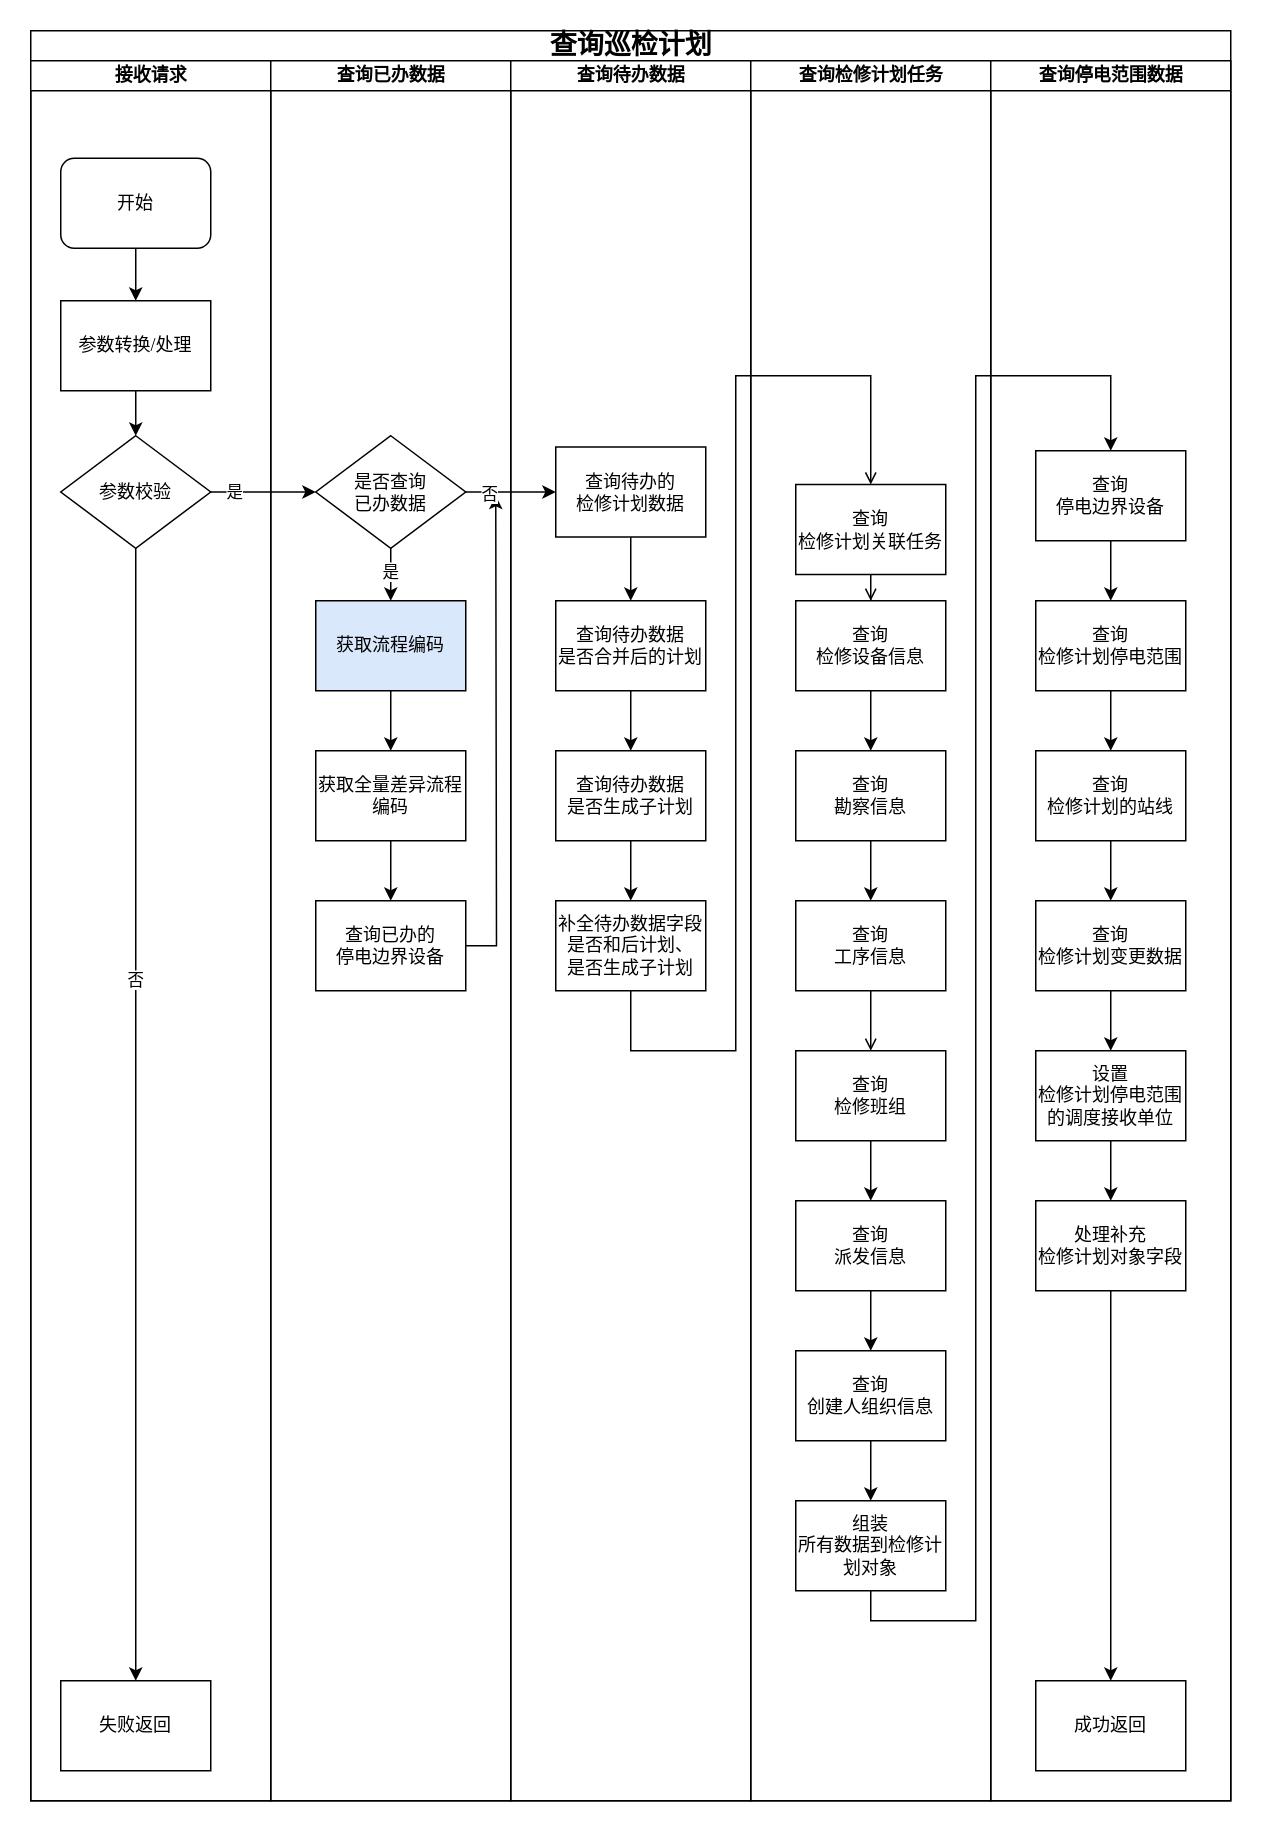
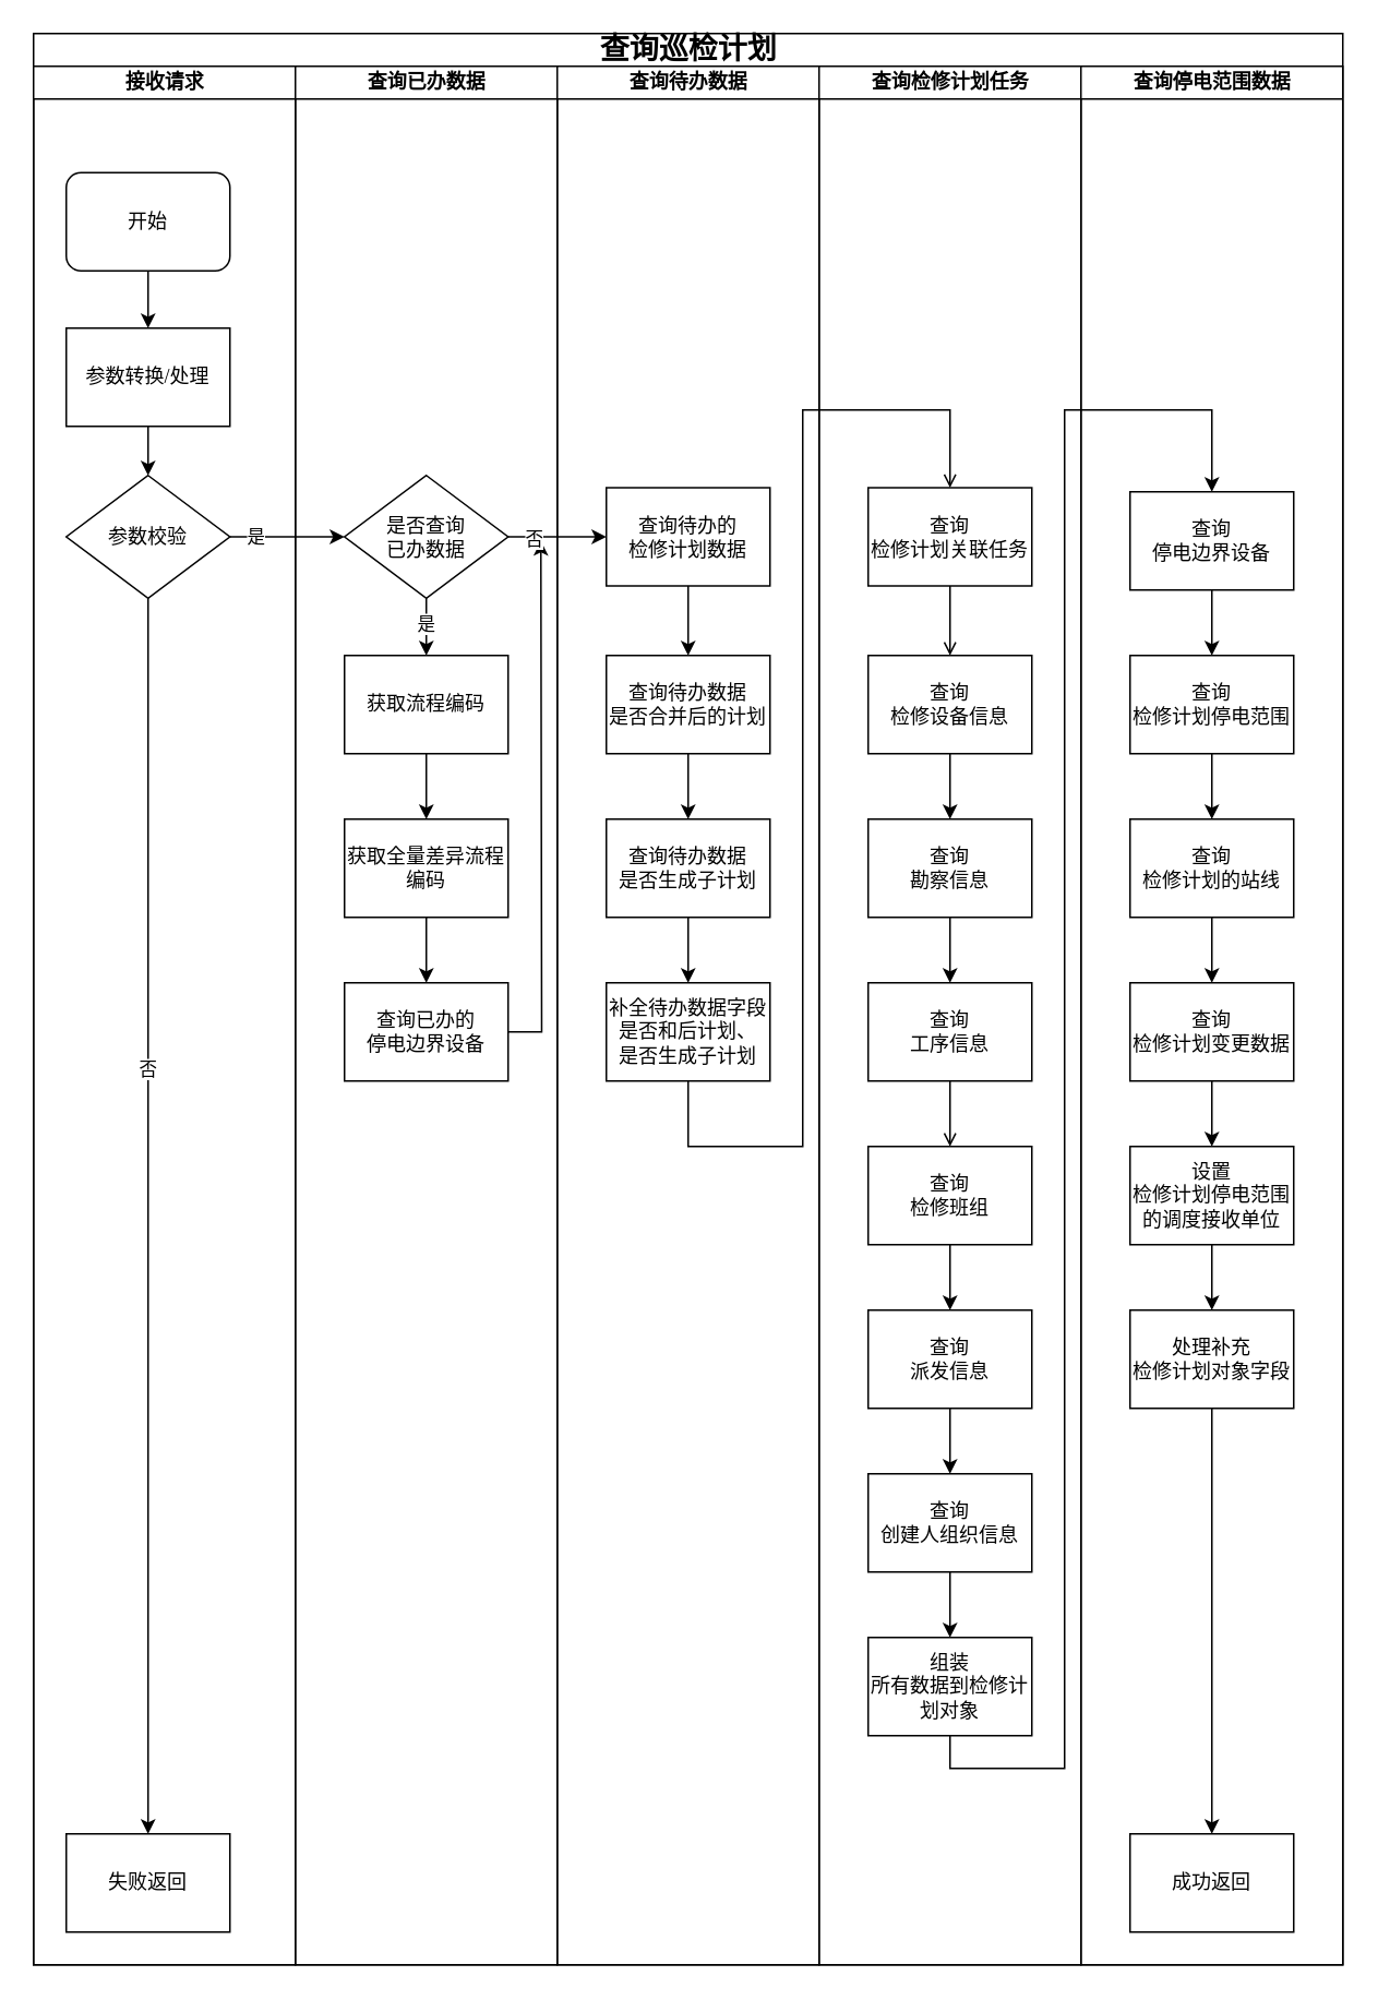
- <mxCell id="32" value="&lt;font style=&quot;font-size: 12px;&quot;&gt;查询&lt;br&gt;检修计划关联任务&lt;/font&gt;" style="whiteSpace=wrap;html=1;fontSize=8;fontFamily=Verdana;rounded=0;shadow=0;labelBackgroundColor=none;strokeWidth=1;" vertex="1" parent="30"><mxGeometry x="30" y="282.5" width="100" height="60" as="geometry" /></mxCell>
+ <mxCell id="32" value="&lt;font style=&quot;font-size: 12px;&quot;&gt;查询&lt;br&gt;检修计划关联任务&lt;/font&gt;" style="whiteSpace=wrap;html=1;fontSize=8;fontFamily=Verdana;rounded=0;shadow=0;labelBackgroundColor=none;strokeWidth=1;" vertex="1" parent="30"><mxGeometry x="30" y="257.5" width="100" height="60" as="geometry" /></mxCell>
- <mxCell id="17" value="&lt;span style=&quot;font-size: 12px;&quot;&gt;获取流程编码&lt;/span&gt;" style="whiteSpace=wrap;html=1;fontSize=8;fontFamily=Verdana;rounded=0;shadow=0;labelBackgroundColor=none;strokeWidth=1;fillColor=#dae8fc;" vertex="1" parent="12"><mxGeometry x="30" y="360" width="100" height="60" as="geometry" /></mxCell>
+ <mxCell id="17" value="&lt;span style=&quot;font-size: 12px;&quot;&gt;获取流程编码&lt;/span&gt;" style="whiteSpace=wrap;html=1;fontSize=8;fontFamily=Verdana;rounded=0;shadow=0;labelBackgroundColor=none;strokeWidth=1;" vertex="1" parent="12"><mxGeometry x="30" y="360" width="100" height="60" as="geometry" /></mxCell>
